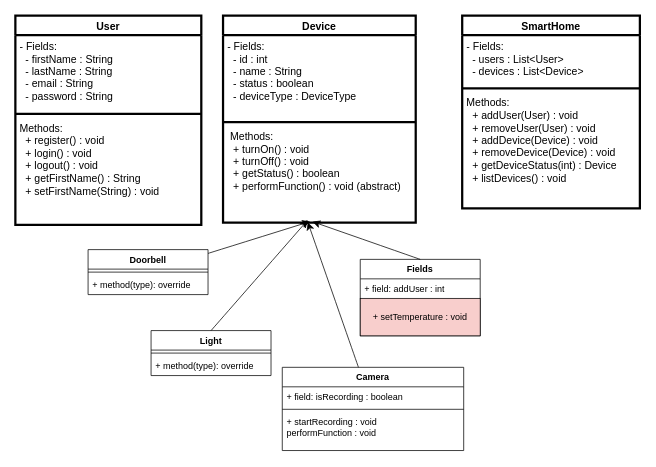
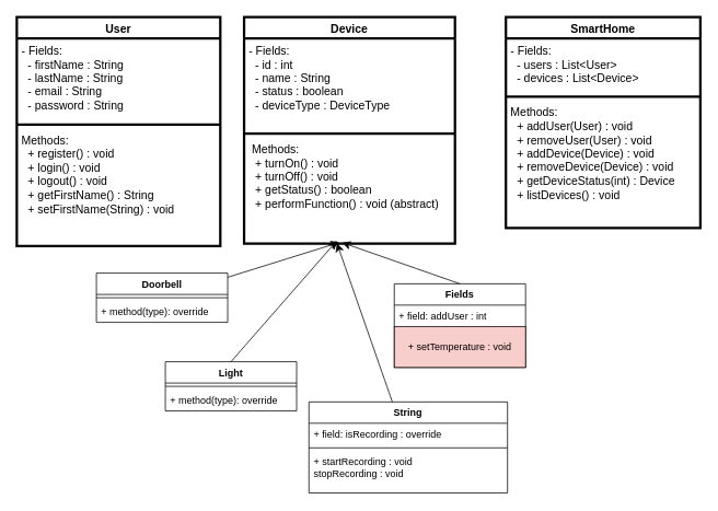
- <mxCell id="10" value="Camera" style="swimlane;fontStyle=1;align=center;verticalAlign=top;childLayout=stackLayout;horizontal=1;startSize=26;horizontalStack=0;resizeParent=1;resizeParentMax=0;resizeLast=0;collapsible=1;marginBottom=0;whiteSpace=wrap;html=1;" vertex="1" parent="1"><mxGeometry x="376" y="489" width="242" height="111" as="geometry" /></mxCell>
+ <mxCell id="10" value="String" style="swimlane;fontStyle=1;align=center;verticalAlign=top;childLayout=stackLayout;horizontal=1;startSize=26;horizontalStack=0;resizeParent=1;resizeParentMax=0;resizeLast=0;collapsible=1;marginBottom=0;whiteSpace=wrap;html=1;" vertex="1" parent="1"><mxGeometry x="376" y="489" width="242" height="111" as="geometry" /></mxCell>
- <mxCell id="11" value="+ field: isRecording : boolean&amp;nbsp;" style="text;strokeColor=none;fillColor=none;align=left;verticalAlign=top;spacingLeft=4;spacingRight=4;overflow=hidden;rotatable=0;points=[[0,0.5],[1,0.5]];portConstraint=eastwest;whiteSpace=wrap;html=1;" vertex="1" parent="10"><mxGeometry y="26" width="242" height="26" as="geometry" /></mxCell>
+ <mxCell id="11" value="+ field: isRecording : override&amp;nbsp;" style="text;strokeColor=none;fillColor=none;align=left;verticalAlign=top;spacingLeft=4;spacingRight=4;overflow=hidden;rotatable=0;points=[[0,0.5],[1,0.5]];portConstraint=eastwest;whiteSpace=wrap;html=1;" vertex="1" parent="10"><mxGeometry y="26" width="242" height="26" as="geometry" /></mxCell>
- <mxCell id="13" value="+ startRecording : void&amp;nbsp;&lt;div&gt;performFunction : void&lt;/div&gt;" style="text;strokeColor=none;fillColor=none;align=left;verticalAlign=top;spacingLeft=4;spacingRight=4;overflow=hidden;rotatable=0;points=[[0,0.5],[1,0.5]];portConstraint=eastwest;whiteSpace=wrap;html=1;" vertex="1" parent="10"><mxGeometry y="60" width="242" height="51" as="geometry" /></mxCell>
+ <mxCell id="13" value="+ startRecording : void&amp;nbsp;&lt;div&gt;stopRecording : void&lt;/div&gt;" style="text;strokeColor=none;fillColor=none;align=left;verticalAlign=top;spacingLeft=4;spacingRight=4;overflow=hidden;rotatable=0;points=[[0,0.5],[1,0.5]];portConstraint=eastwest;whiteSpace=wrap;html=1;" vertex="1" parent="10"><mxGeometry y="60" width="242" height="51" as="geometry" /></mxCell>
